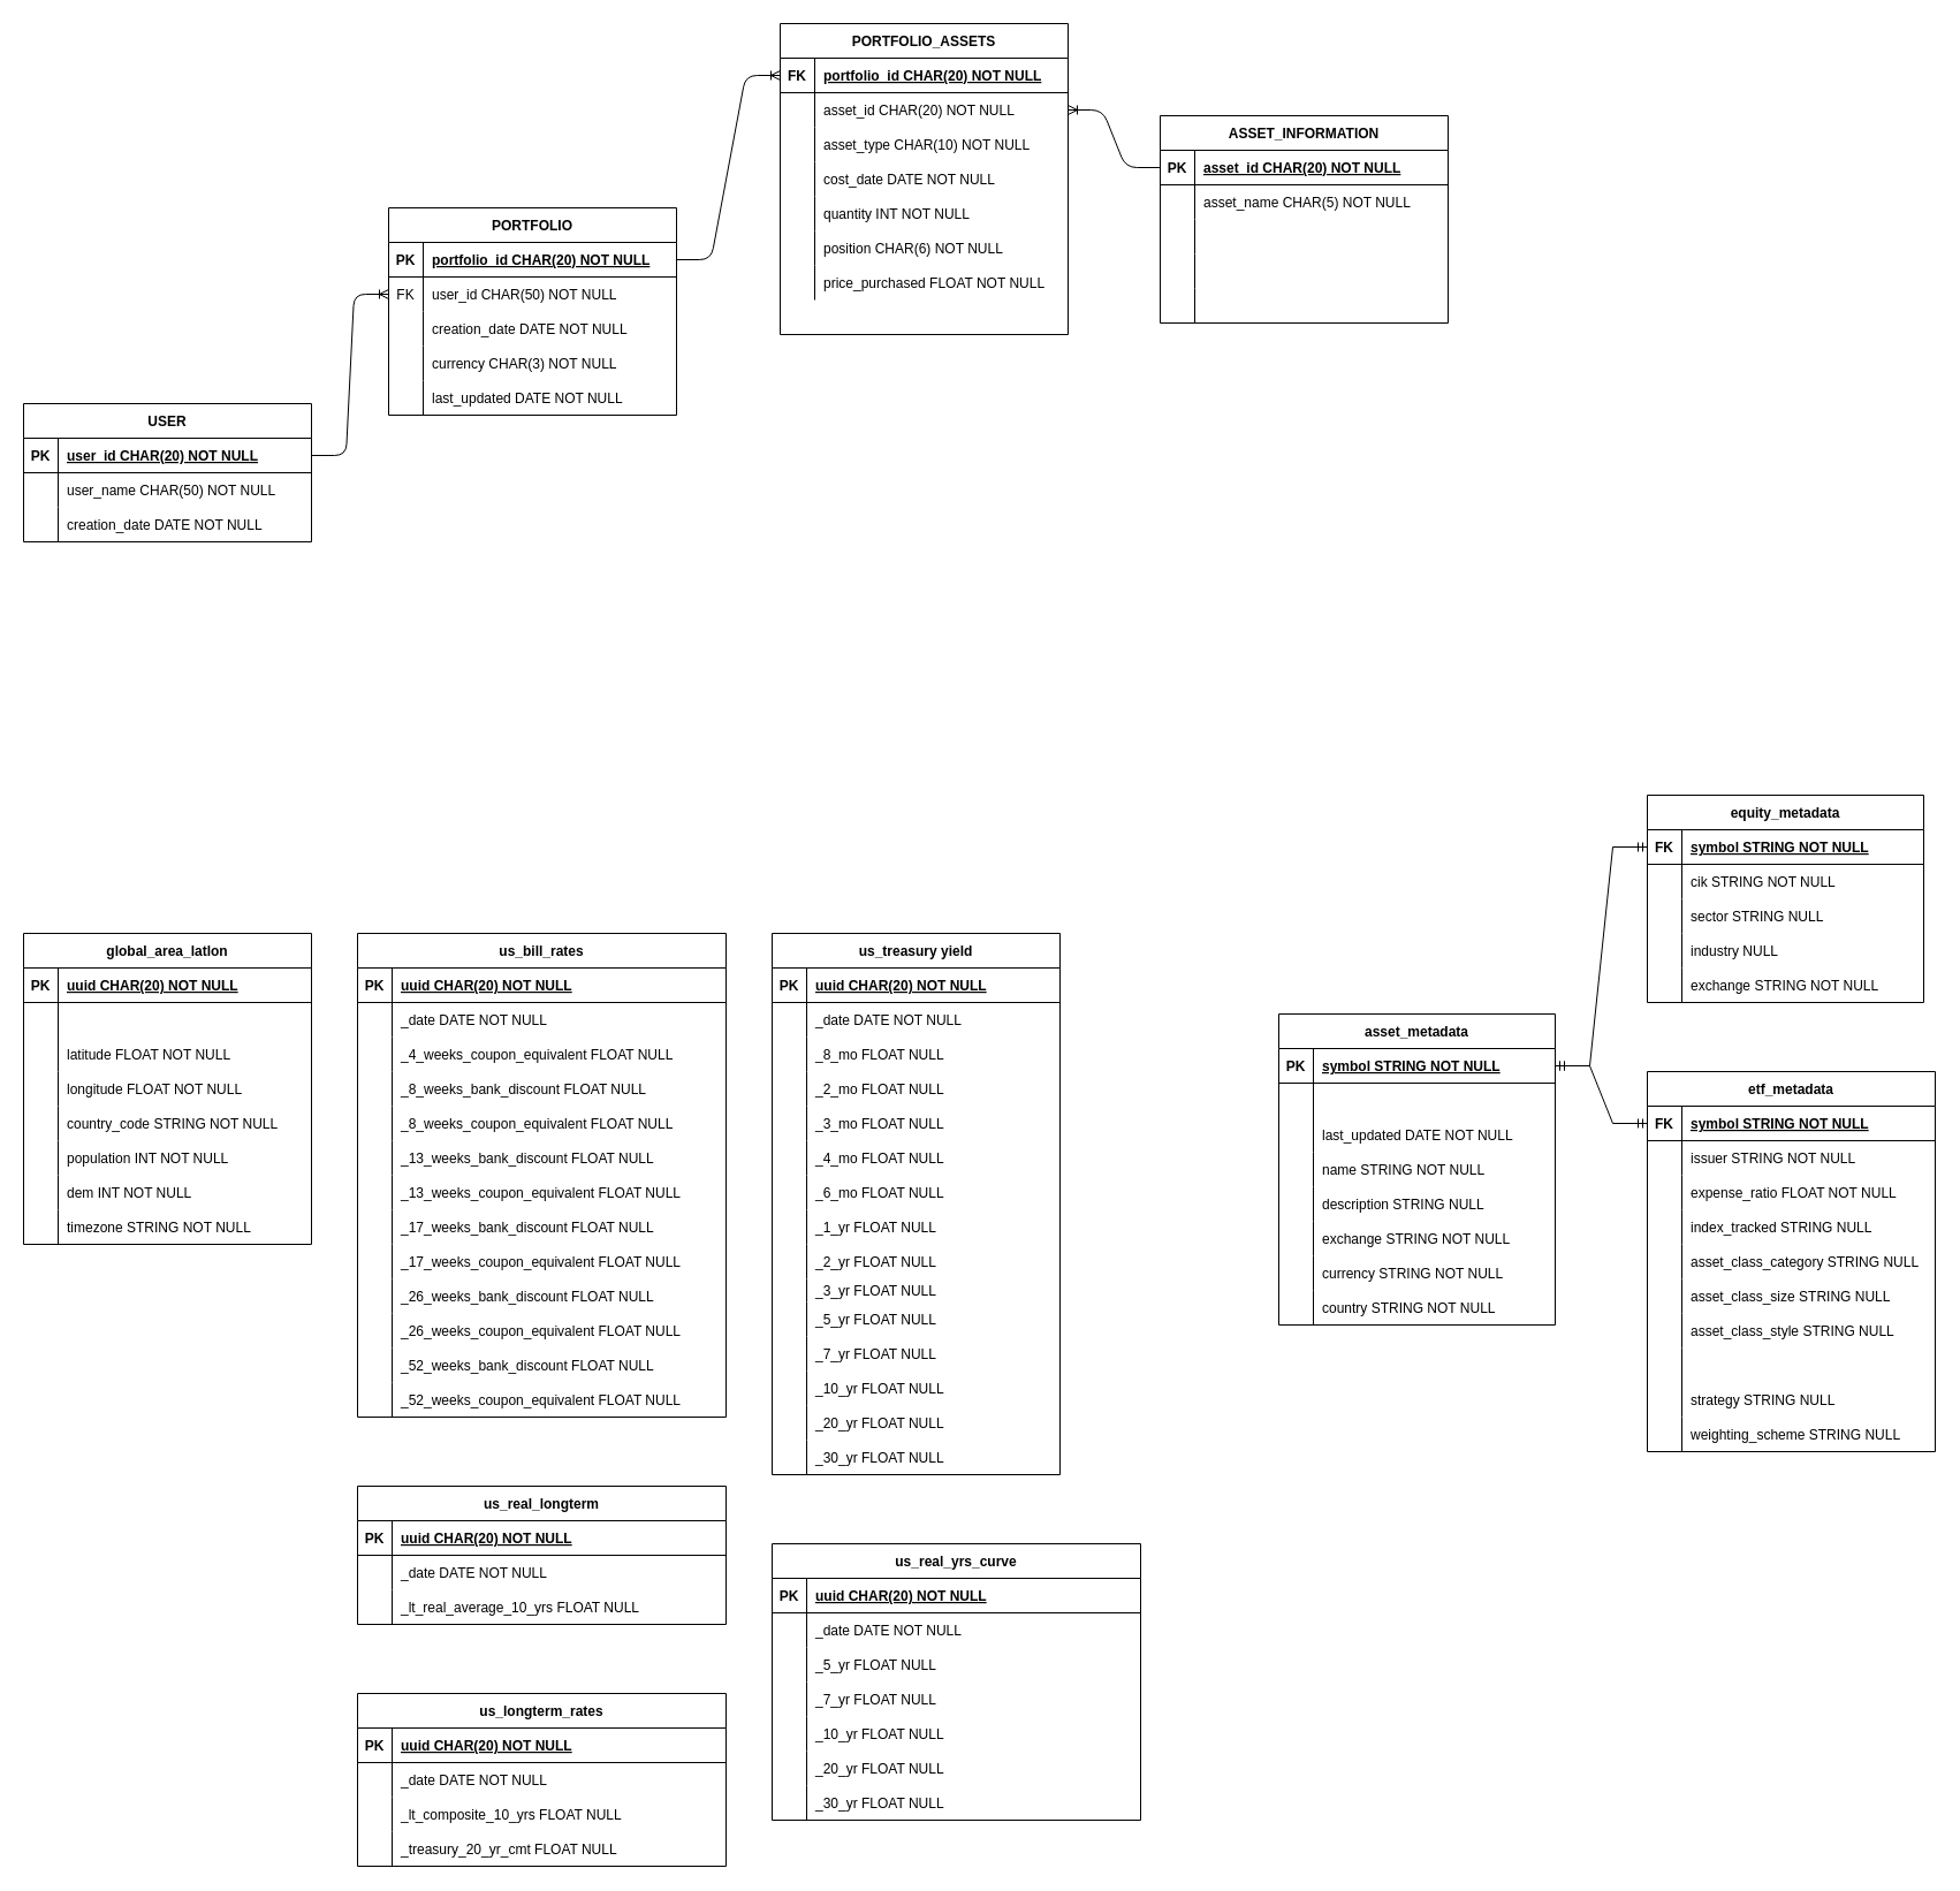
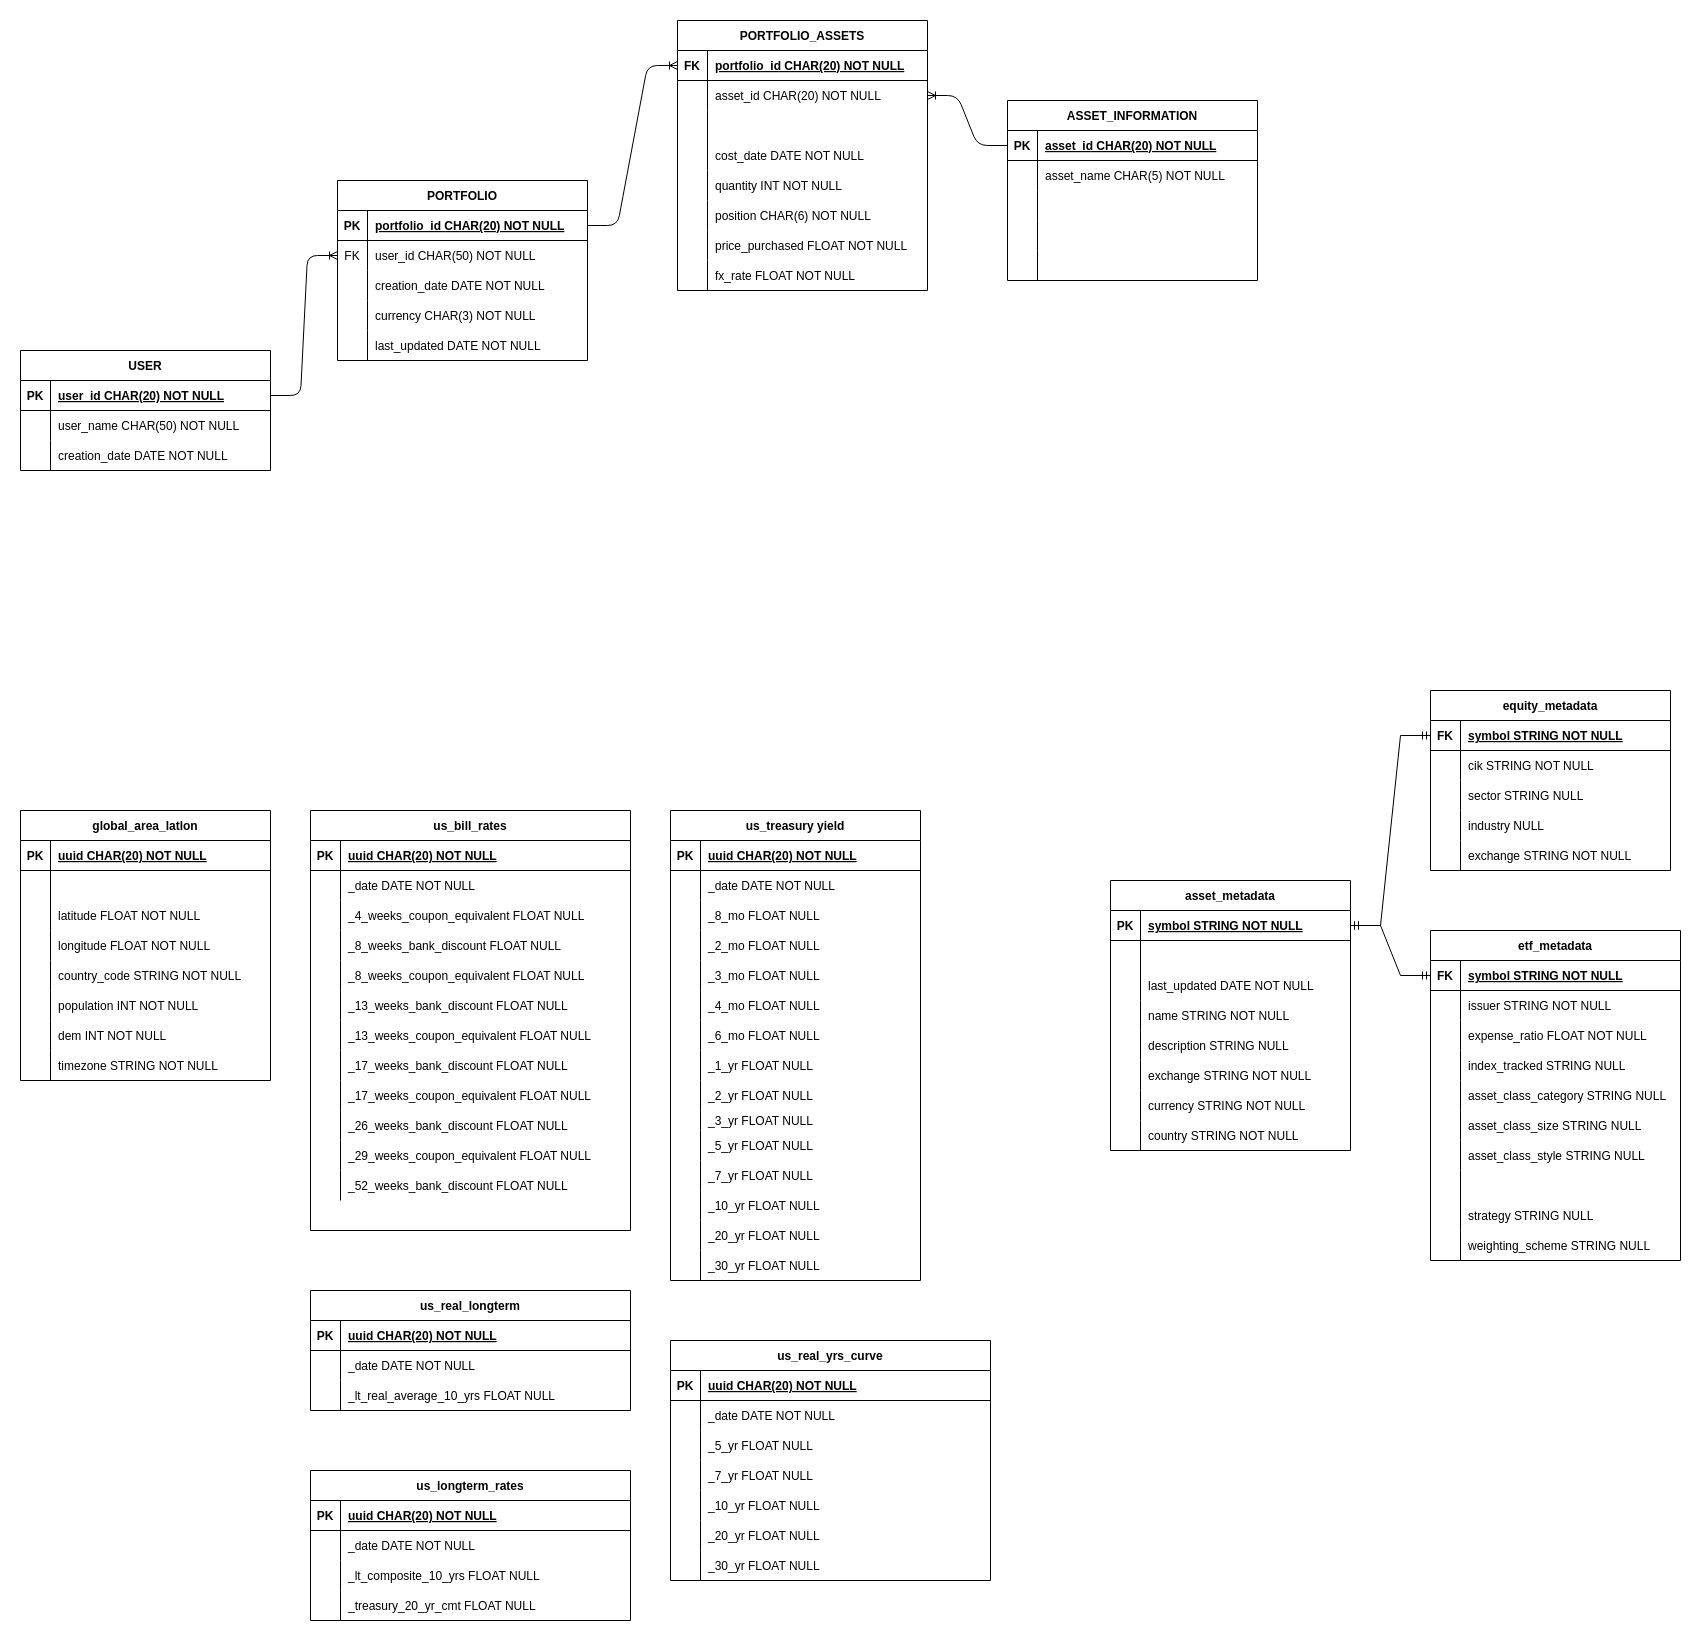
- <mxCell id="38" value="asset_type CHAR(10) NOT NULL" style="shape=partialRectangle;overflow=hidden;connectable=0;fillColor=none;top=0;left=0;bottom=0;right=0;align=left;spacingLeft=6;" parent="36" vertex="1"><mxGeometry x="30" width="220" height="30" as="geometry"><mxRectangle width="220" height="30" as="alternateBounds" /></mxGeometry></mxCell>
+ <mxCell id="53" value="fx_rate FLOAT NOT NULL" style="shape=partialRectangle;overflow=hidden;connectable=0;fillColor=none;top=0;left=0;bottom=0;right=0;align=left;spacingLeft=6;" parent="51" vertex="1"><mxGeometry x="30" width="220" height="30" as="geometry"><mxRectangle width="220" height="30" as="alternateBounds" /></mxGeometry></mxCell>
- <mxCell id="129" value="_26_weeks_coupon_equivalent FLOAT NULL" style="shape=partialRectangle;overflow=hidden;connectable=0;fillColor=none;top=0;left=0;bottom=0;right=0;align=left;spacingLeft=6;" parent="127" vertex="1"><mxGeometry x="30" width="290" height="30" as="geometry"><mxRectangle width="290" height="30" as="alternateBounds" /></mxGeometry></mxCell>
+ <mxCell id="129" value="_29_weeks_coupon_equivalent FLOAT NULL" style="shape=partialRectangle;overflow=hidden;connectable=0;fillColor=none;top=0;left=0;bottom=0;right=0;align=left;spacingLeft=6;" parent="127" vertex="1"><mxGeometry x="30" width="290" height="30" as="geometry"><mxRectangle width="290" height="30" as="alternateBounds" /></mxGeometry></mxCell>
- <mxCell id="135" value="_52_weeks_coupon_equivalent FLOAT NULL" style="shape=partialRectangle;overflow=hidden;connectable=0;fillColor=none;top=0;left=0;bottom=0;right=0;align=left;spacingLeft=6;" parent="133" vertex="1"><mxGeometry x="30" width="290" height="30" as="geometry"><mxRectangle width="290" height="30" as="alternateBounds" /></mxGeometry></mxCell>
